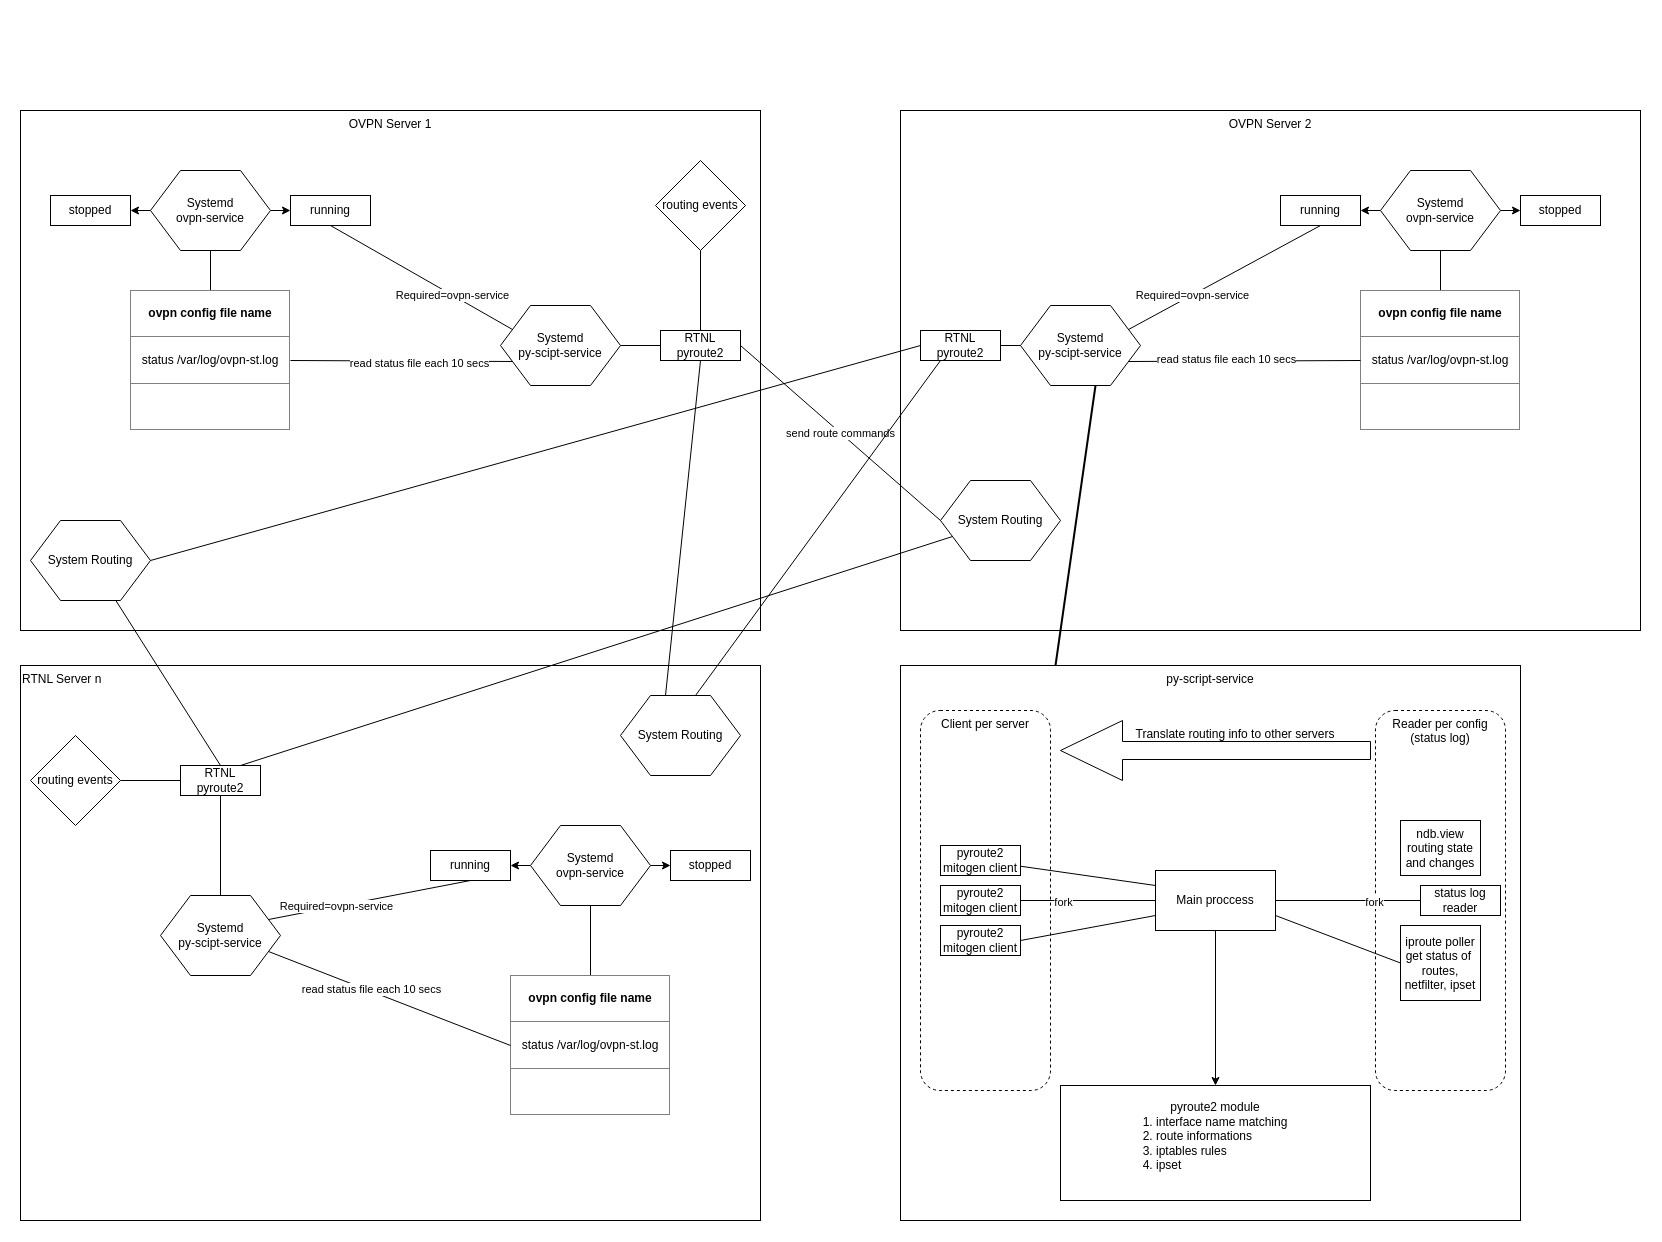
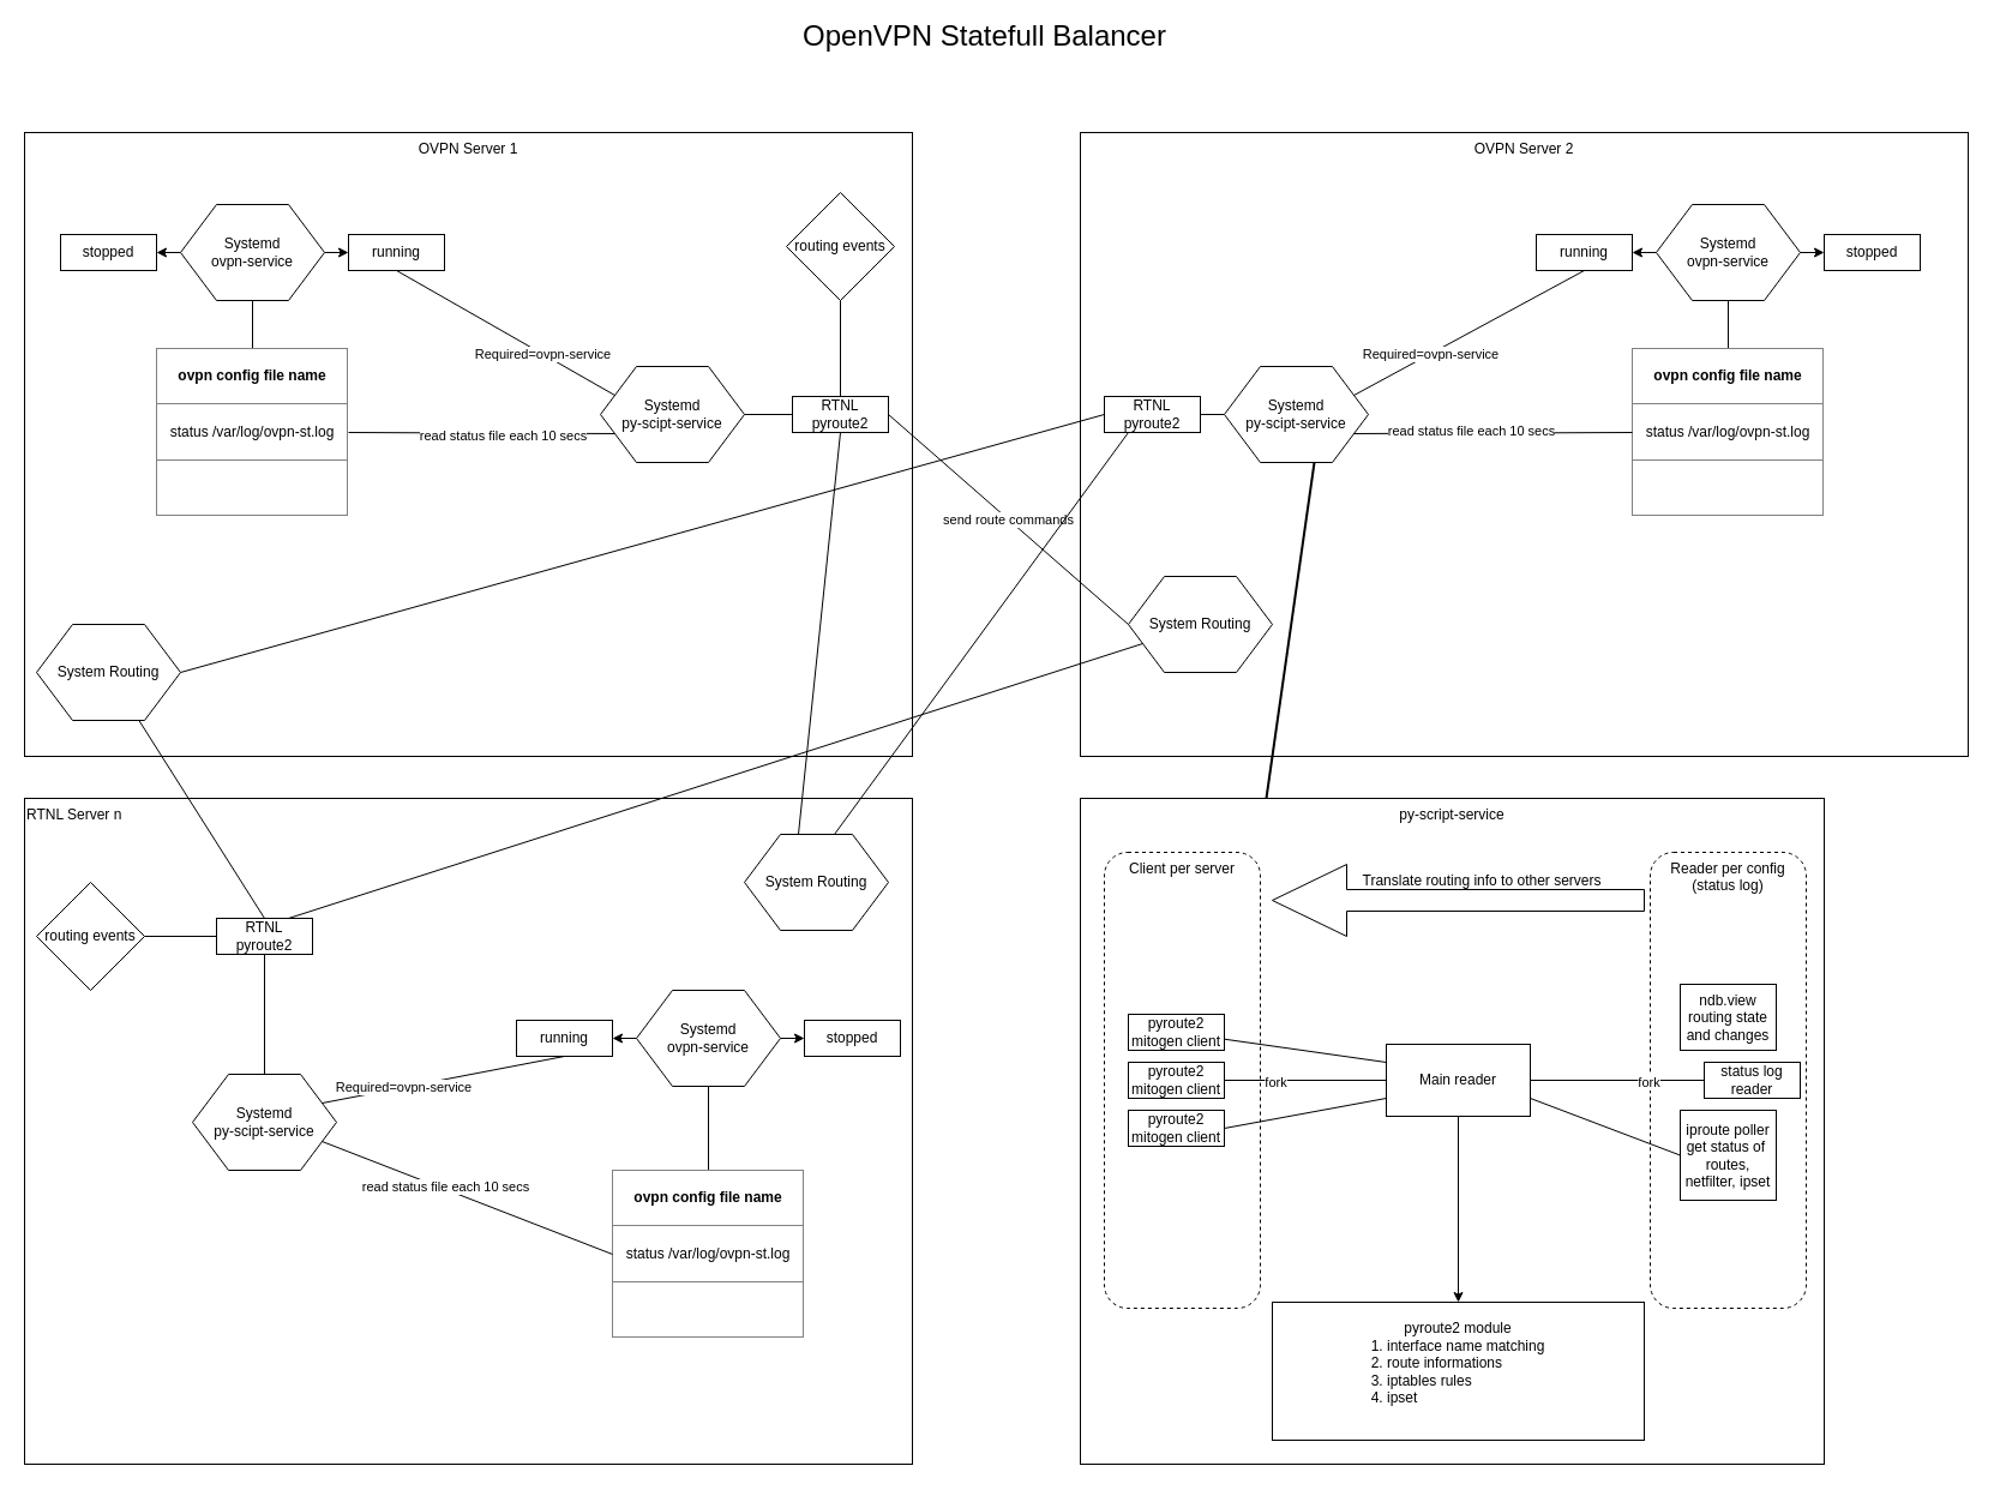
+ <mxCell id="25" value="&lt;font style=&quot;font-size: 24px&quot;&gt;OpenVPN Statefull Balancer&lt;/font&gt;" style="text;html=1;align=center;verticalAlign=middle;resizable=0;points=[];autosize=1;" vertex="1" parent="1"><mxGeometry x="660" y="20" width="320" height="20" as="geometry" /></mxCell>
- <mxCell id="72" value="Main proccess" style="rounded=0;whiteSpace=wrap;html=1;align=center;" vertex="1" parent="1"><mxGeometry x="1155" y="870" width="120" height="60" as="geometry" /></mxCell>
+ <mxCell id="72" value="Main reader" style="rounded=0;whiteSpace=wrap;html=1;align=center;" vertex="1" parent="1"><mxGeometry x="1155" y="870" width="120" height="60" as="geometry" /></mxCell>
